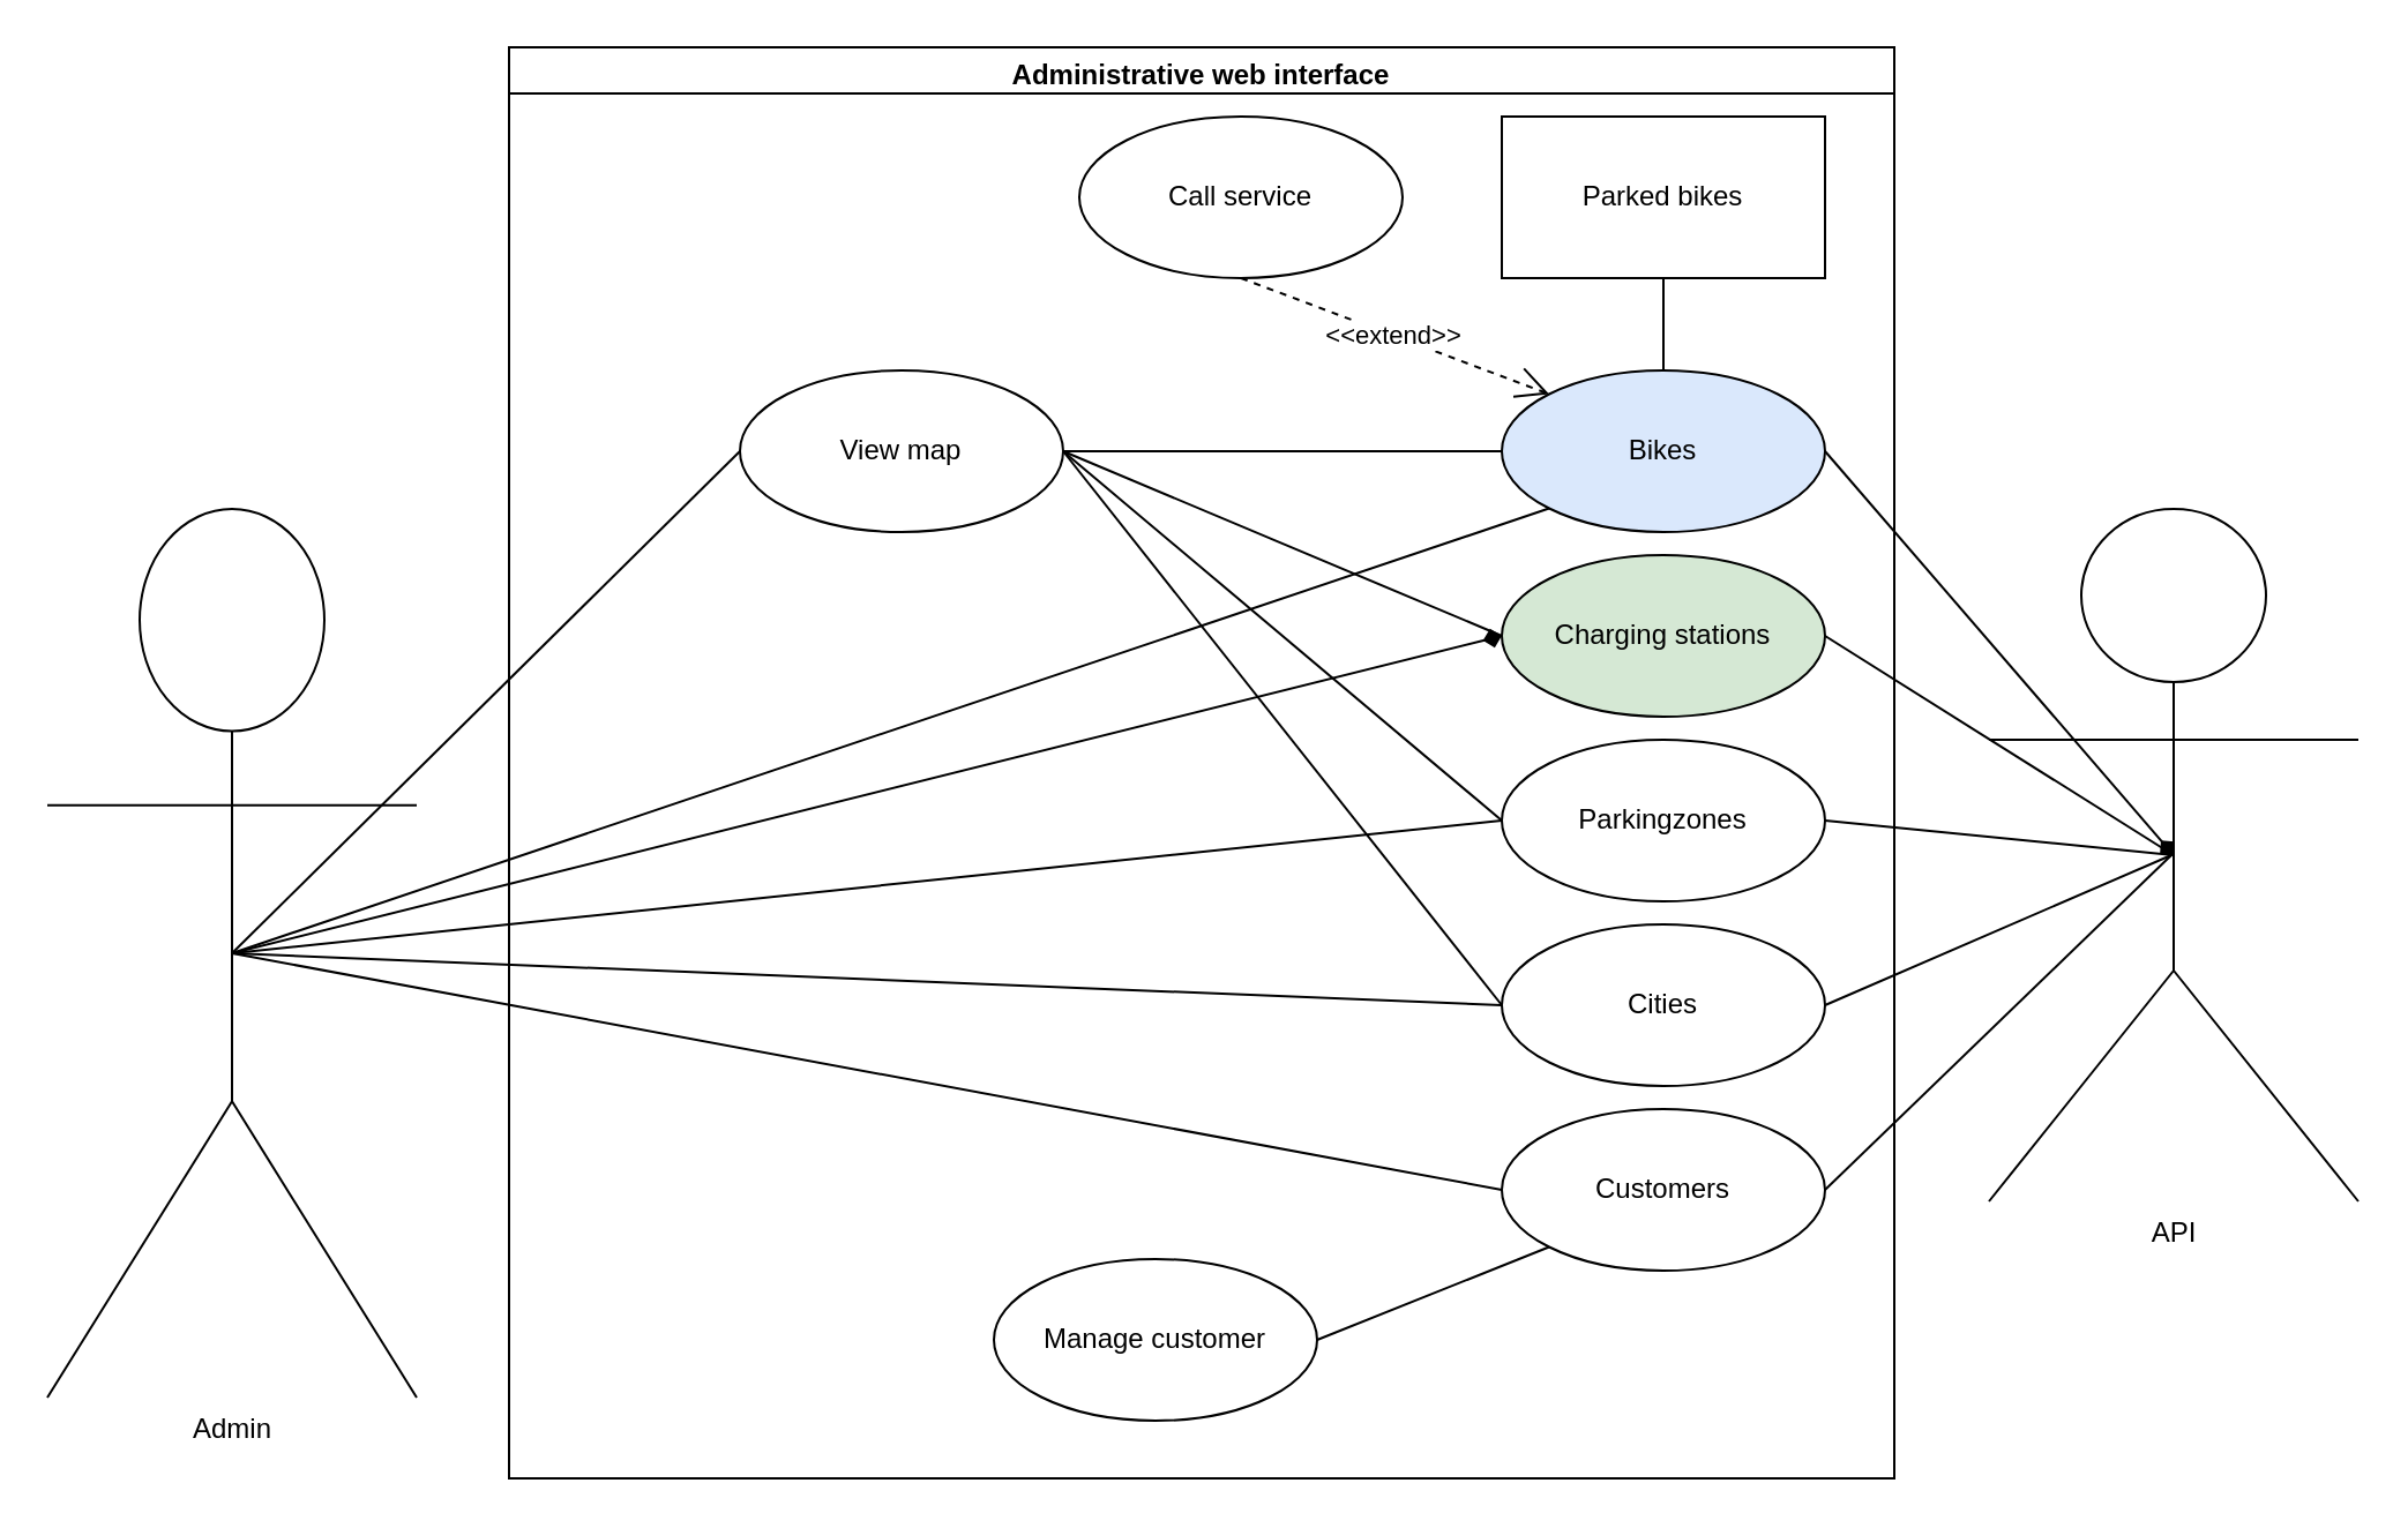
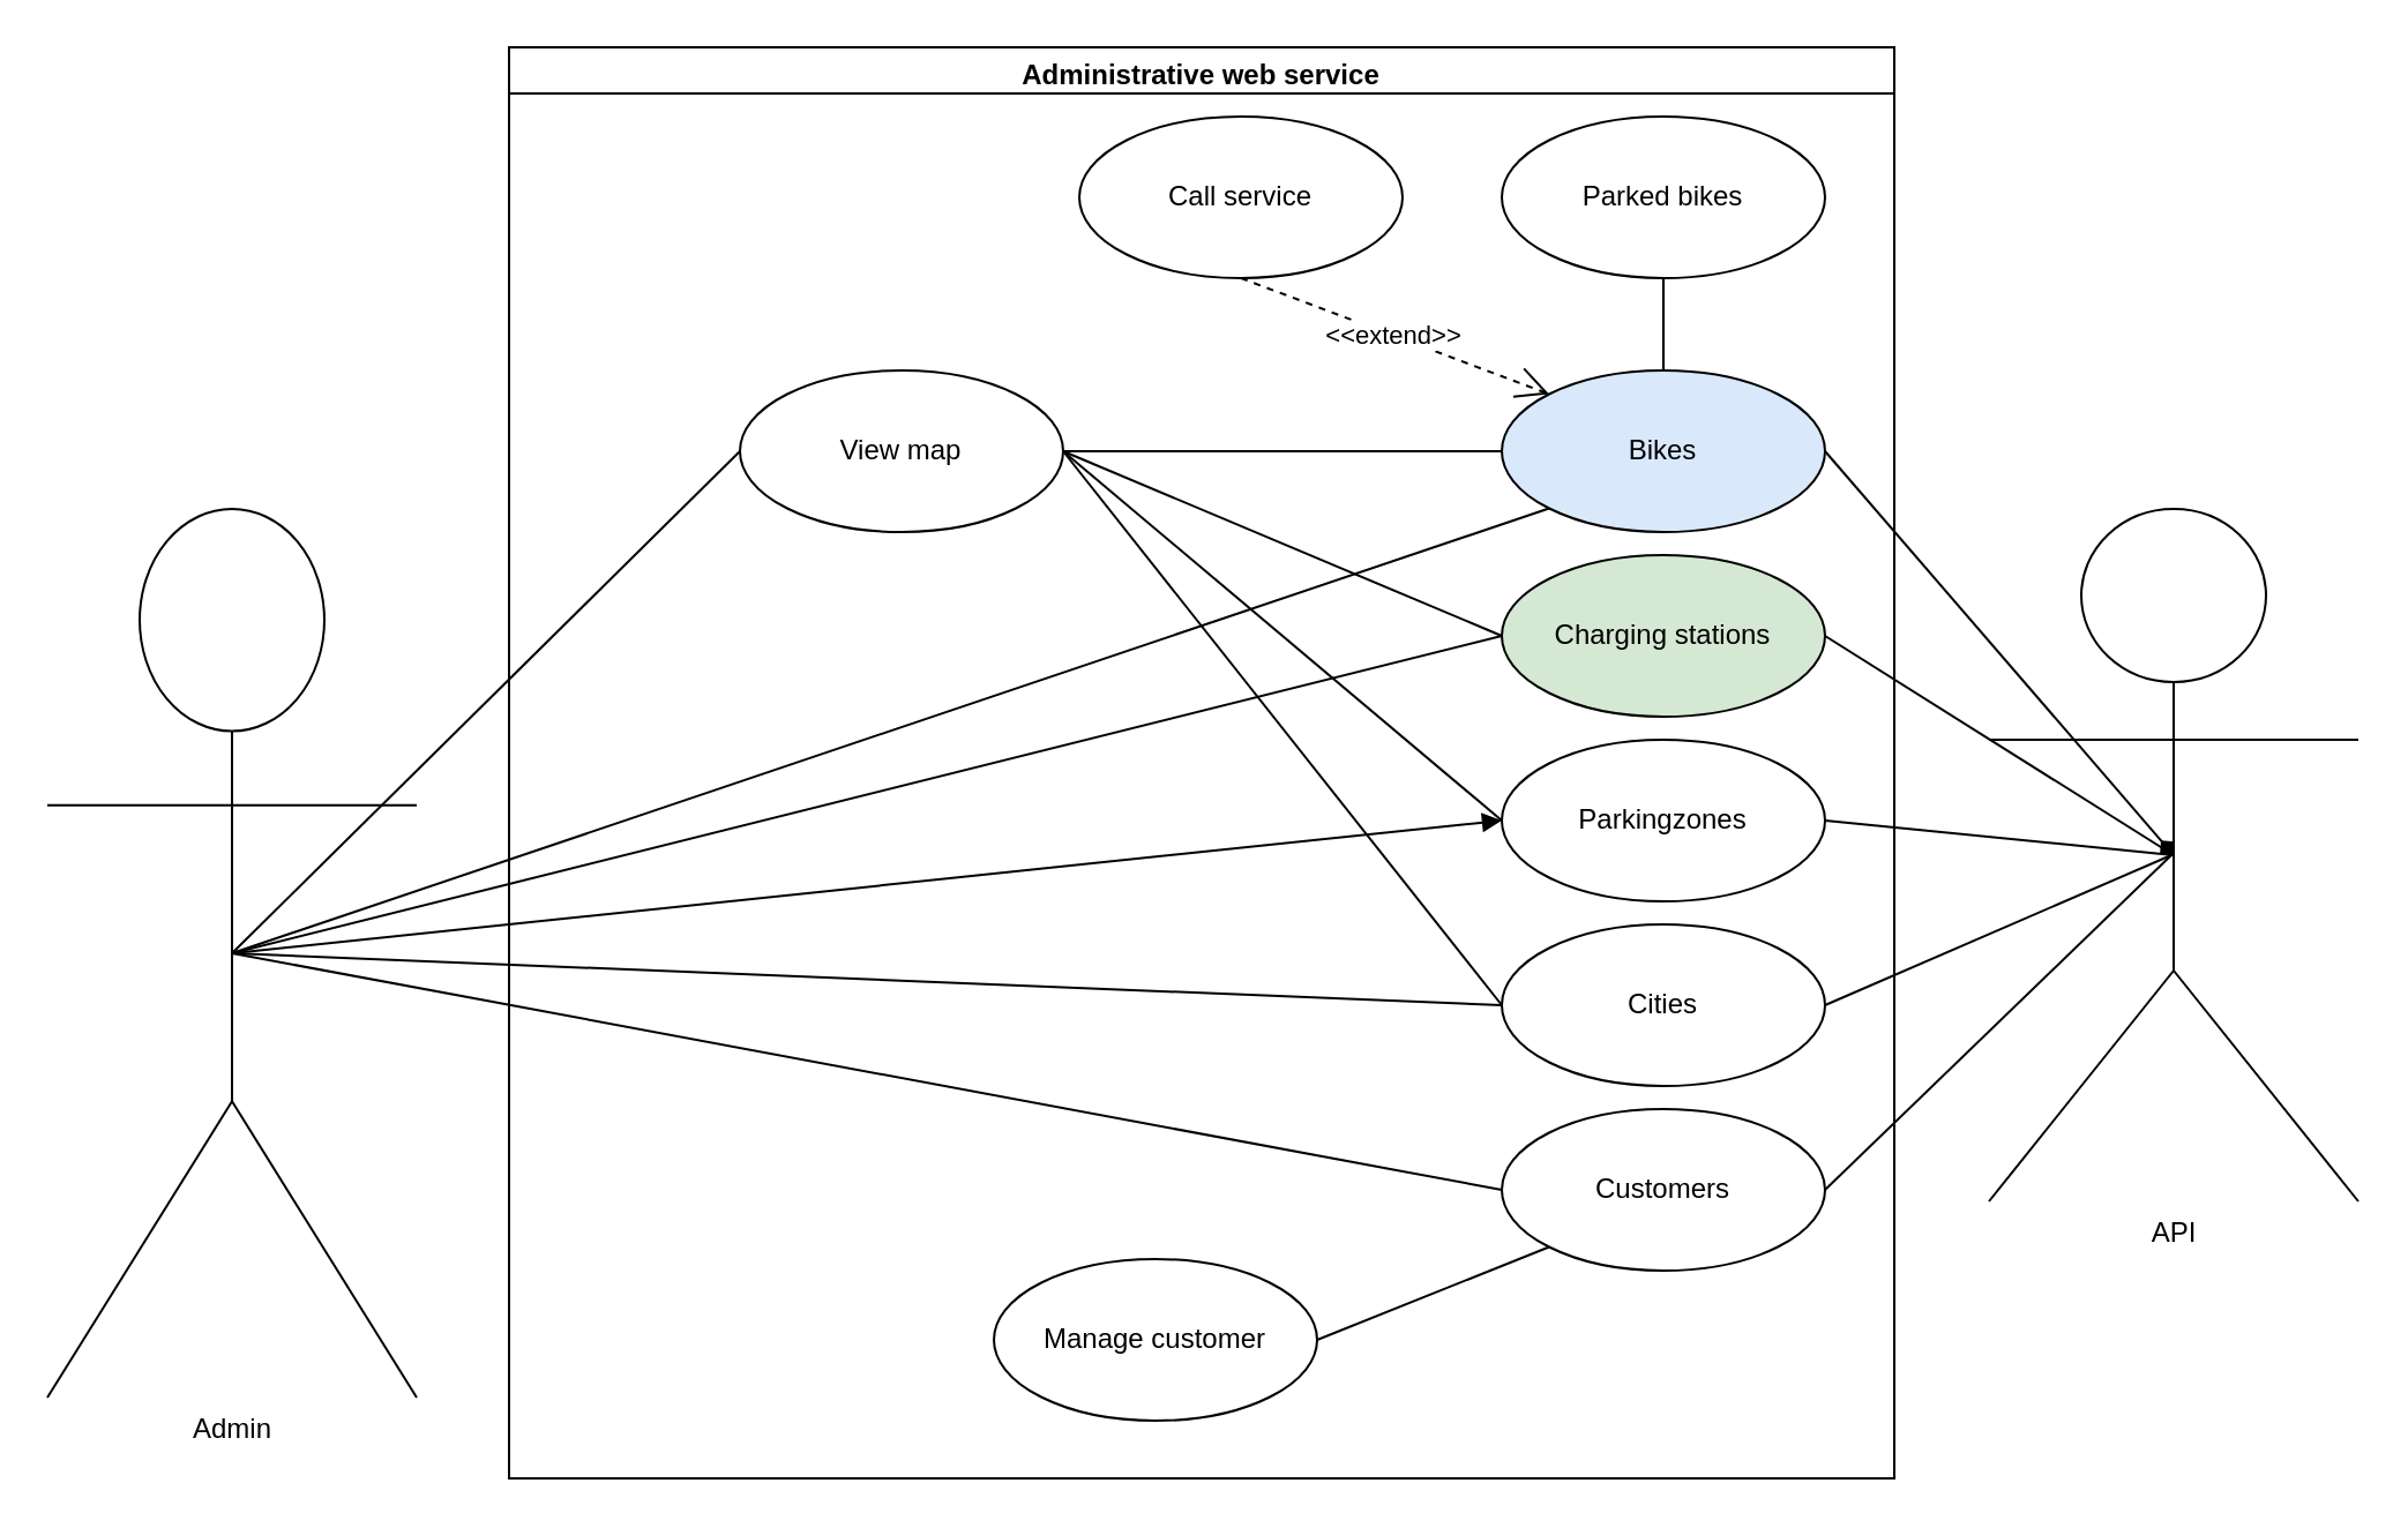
- <mxCell id="2" value="Administrative web interface" style="swimlane;gradientColor=none;fillColor=#FFFFFF;" parent="1" vertex="1"><mxGeometry x="220" y="20" width="600" height="620" as="geometry" /></mxCell>
+ <mxCell id="2" value="Administrative web service" style="swimlane;gradientColor=none;fillColor=#FFFFFF;" parent="1" vertex="1"><mxGeometry x="220" y="20" width="600" height="620" as="geometry" /></mxCell>
- <mxCell id="9" value="Parked bikes" style="whiteSpace=wrap;html=1;rounded=0;" parent="2" vertex="1"><mxGeometry x="430" y="30" width="140" height="70" as="geometry" /></mxCell>
+ <mxCell id="9" value="Parked bikes" style="ellipse;whiteSpace=wrap;html=1;" parent="2" vertex="1"><mxGeometry x="430" y="30" width="140" height="70" as="geometry" /></mxCell>
- <mxCell id="30" value="" style="endArrow=diamond;html=1;rounded=0;entryX=0;entryY=0.5;entryDx=0;entryDy=0;exitX=0.5;exitY=0.5;exitDx=0;exitDy=0;exitPerimeter=0;" parent="1" source="26" target="5" edge="1"><mxGeometry width="50" height="50" relative="1" as="geometry"><mxPoint x="380" y="405" as="sourcePoint" /><mxPoint x="660" y="205" as="targetPoint" /></mxGeometry></mxCell>
+ <mxCell id="30" value="" style="endArrow=none;html=1;rounded=0;entryX=0;entryY=0.5;entryDx=0;entryDy=0;exitX=0.5;exitY=0.5;exitDx=0;exitDy=0;exitPerimeter=0;" parent="1" source="26" target="5" edge="1"><mxGeometry width="50" height="50" relative="1" as="geometry"><mxPoint x="380" y="405" as="sourcePoint" /><mxPoint x="660" y="205" as="targetPoint" /></mxGeometry></mxCell>
- <mxCell id="29" value="" style="endArrow=none;html=1;rounded=0;entryX=0;entryY=0.5;entryDx=0;entryDy=0;exitX=0.5;exitY=0.5;exitDx=0;exitDy=0;exitPerimeter=0;" parent="1" source="26" target="6" edge="1"><mxGeometry width="50" height="50" relative="1" as="geometry"><mxPoint x="380" y="405" as="sourcePoint" /><mxPoint x="670" y="215" as="targetPoint" /></mxGeometry></mxCell>
+ <mxCell id="29" value="" style="endArrow=block;html=1;rounded=0;entryX=0;entryY=0.5;entryDx=0;entryDy=0;exitX=0.5;exitY=0.5;exitDx=0;exitDy=0;exitPerimeter=0;" parent="1" source="26" target="6" edge="1"><mxGeometry width="50" height="50" relative="1" as="geometry"><mxPoint x="380" y="405" as="sourcePoint" /><mxPoint x="670" y="215" as="targetPoint" /></mxGeometry></mxCell>
